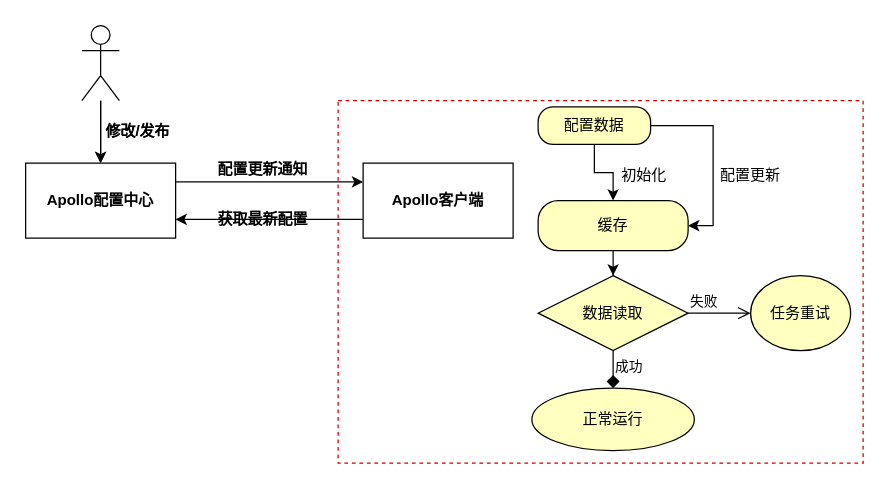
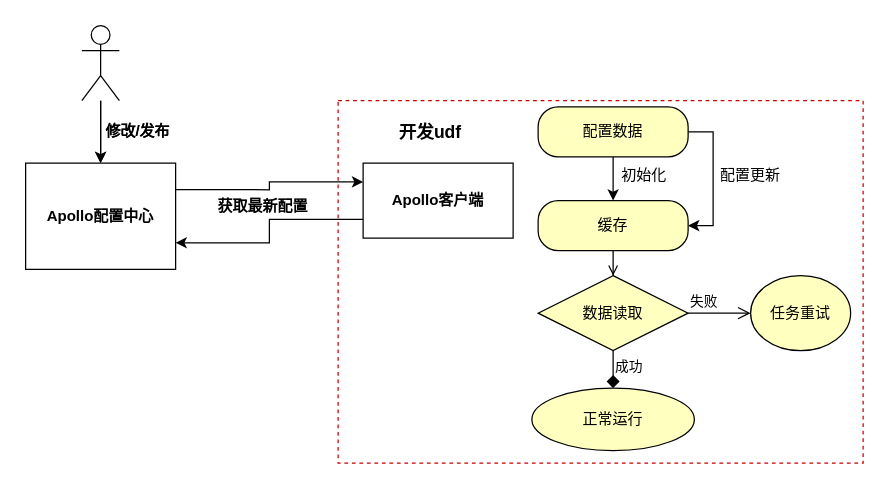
- <mxCell id="16" value="配置数据" style="rounded=1;whiteSpace=wrap;html=1;arcSize=40;fontColor=#000000;fillColor=#ffffc0;strokeColor=#000000;" vertex="1" parent="1"><mxGeometry x="430" y="85" width="90" height="30" as="geometry" /></mxCell>
+ <mxCell id="16" value="配置数据" style="rounded=1;whiteSpace=wrap;html=1;arcSize=40;fontColor=#000000;fillColor=#ffffc0;strokeColor=#000000;" vertex="1" parent="1"><mxGeometry x="430" y="85" width="120" height="40" as="geometry" /></mxCell>
+ <mxCell id="24" value="&lt;h3&gt;开发udf&lt;/h3&gt;" style="text;html=1;strokeColor=none;fillColor=none;align=center;verticalAlign=middle;whiteSpace=wrap;rounded=0;" vertex="1" parent="1"><mxGeometry x="314" y="90" width="60" height="30" as="geometry" /></mxCell>
- <mxCell id="11" value="&lt;h4&gt;配置更新通知&lt;/h4&gt;" style="text;html=1;strokeColor=none;fillColor=none;align=center;verticalAlign=middle;whiteSpace=wrap;rounded=0;" vertex="1" parent="1"><mxGeometry x="170" y="120" width="80" height="30" as="geometry" /></mxCell>
- <mxCell id="4" value="&lt;h4&gt;Apollo配置中心&lt;/h4&gt;" style="rounded=0;whiteSpace=wrap;html=1;" vertex="1" parent="1"><mxGeometry x="20" y="130" width="120" height="60" as="geometry" /></mxCell>
+ <mxCell id="4" value="&lt;h4&gt;Apollo配置中心&lt;/h4&gt;" style="rounded=0;whiteSpace=wrap;html=1;" vertex="1" parent="1"><mxGeometry x="20" y="130" width="120" height="85" as="geometry" /></mxCell>
- <mxCell id="12" value="&lt;h4&gt;获取最新配置&lt;/h4&gt;" style="text;html=1;strokeColor=none;fillColor=none;align=center;verticalAlign=middle;whiteSpace=wrap;rounded=0;" vertex="1" parent="1"><mxGeometry x="170" y="160" width="80" height="30" as="geometry" /></mxCell>
+ <mxCell id="12" value="&lt;h4&gt;获取最新配置&lt;/h4&gt;" style="text;html=1;strokeColor=none;fillColor=none;align=center;verticalAlign=middle;whiteSpace=wrap;rounded=0;" vertex="1" parent="1"><mxGeometry x="170" y="150" width="80" height="30" as="geometry" /></mxCell>
- <mxCell id="17" style="edgeStyle=orthogonalEdgeStyle;rounded=0;orthogonalLoop=1;jettySize=auto;html=1;exitX=0.5;exitY=1;exitDx=0;exitDy=0;strokeColor=#000000;" edge="1" parent="1" source="18" target="19"><mxGeometry relative="1" as="geometry" /></mxCell>
+ <mxCell id="17" style="edgeStyle=orthogonalEdgeStyle;rounded=0;orthogonalLoop=1;jettySize=auto;html=1;exitX=0.5;exitY=1;exitDx=0;exitDy=0;strokeColor=#000000;endArrow=open;" edge="1" parent="1" source="18" target="19"><mxGeometry relative="1" as="geometry" /></mxCell>
